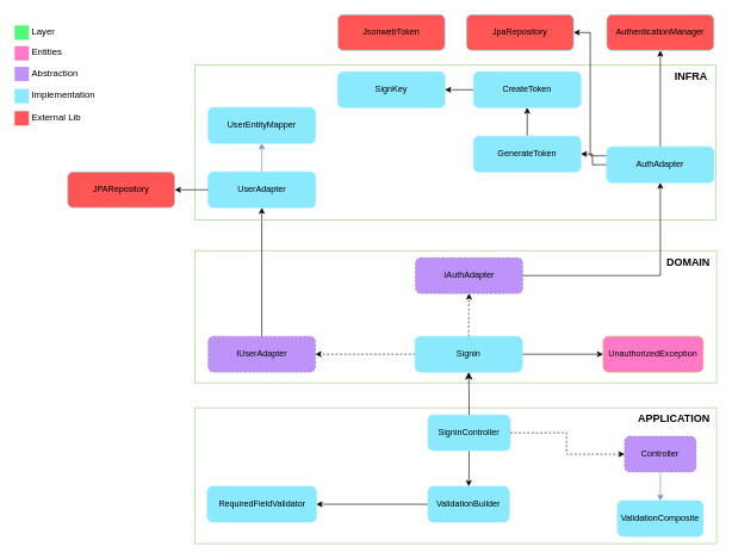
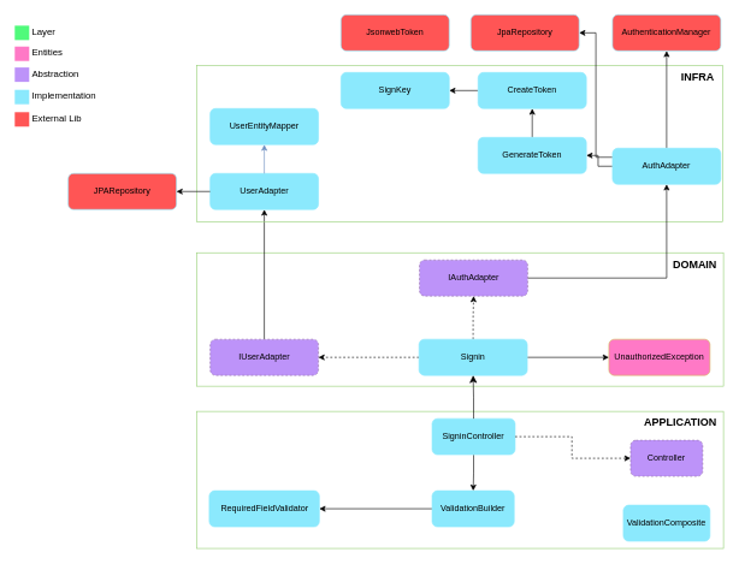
- <mxCell id="37" value="" style="endArrow=classic;html=1;rounded=0;exitX=0.5;exitY=1;exitDx=0;exitDy=0;entryX=0.5;entryY=0;entryDx=0;entryDy=0;fillColor=#dae8fc;strokeColor=#6c8ebf;" parent="1" source="3" target="4" edge="1"><mxGeometry width="50" height="50" relative="1" as="geometry"><mxPoint x="792" y="670" as="sourcePoint" /><mxPoint x="842" y="620" as="targetPoint" /></mxGeometry></mxCell>
